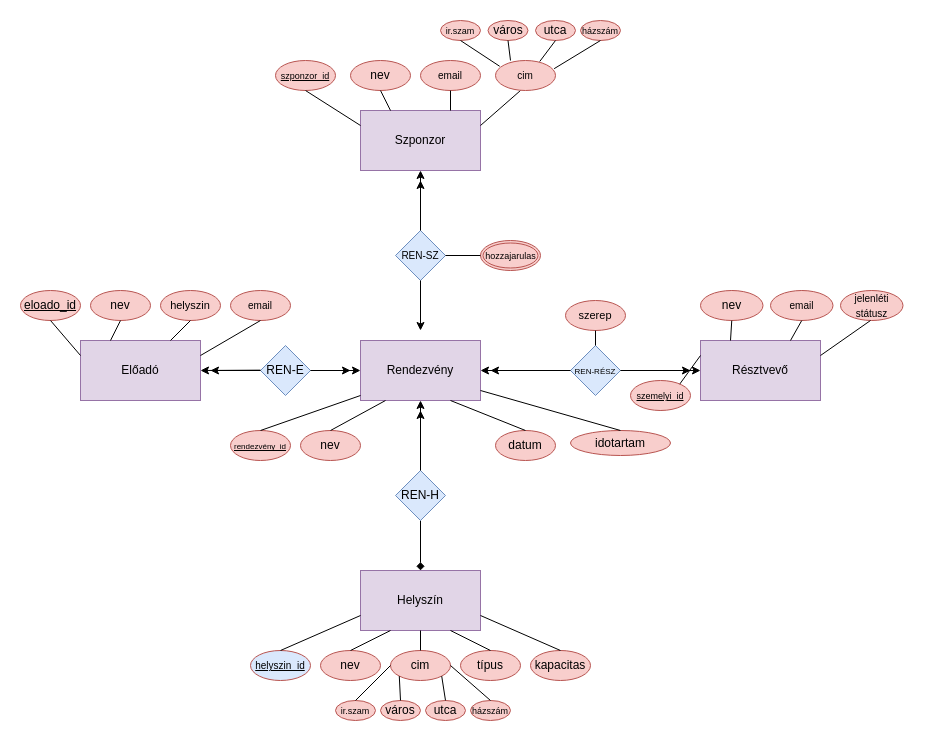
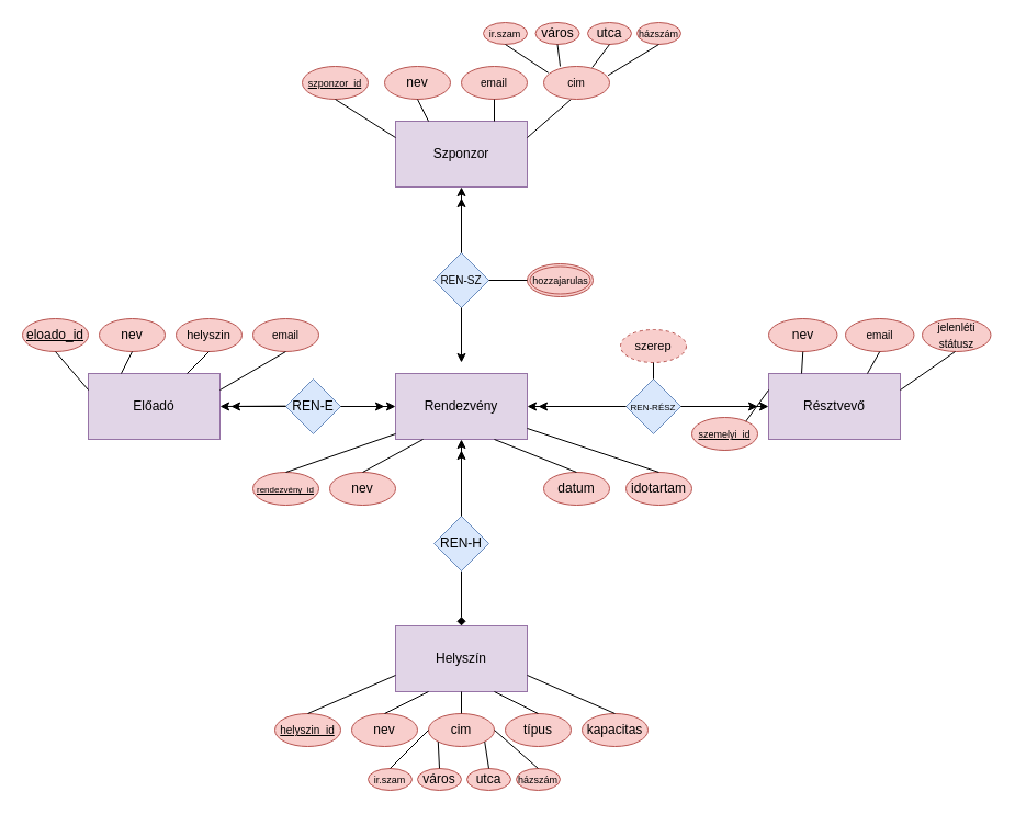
- <mxCell id="66" value="&lt;font style=&quot;font-size: 11px;&quot;&gt;szerep&lt;/font&gt;" style="ellipse;whiteSpace=wrap;html=1;fillColor=#f8cecc;strokeColor=#b85450;" vertex="1" parent="1"><mxGeometry x="565" y="300" width="60" height="30" as="geometry" /></mxCell>
+ <mxCell id="66" value="&lt;font style=&quot;font-size: 11px;&quot;&gt;szerep&lt;/font&gt;" style="ellipse;whiteSpace=wrap;html=1;fillColor=#f8cecc;strokeColor=#b85450;dashed=1;" vertex="1" parent="1"><mxGeometry x="565" y="300" width="60" height="30" as="geometry" /></mxCell>
- <mxCell id="18" value="idotartam" style="ellipse;whiteSpace=wrap;html=1;fillColor=#f8cecc;strokeColor=#b85450;" parent="1" vertex="1"><mxGeometry x="570" y="430" width="100" height="25" as="geometry" /></mxCell>
+ <mxCell id="18" value="idotartam" style="ellipse;whiteSpace=wrap;html=1;fillColor=#f8cecc;strokeColor=#b85450;" parent="1" vertex="1"><mxGeometry x="570" y="430" width="60" height="30" as="geometry" /></mxCell>
- <mxCell id="20" value="&lt;font style=&quot;font-size: 10px;&quot;&gt;&lt;u&gt;helyszin_id&lt;/u&gt;&lt;/font&gt;" style="ellipse;whiteSpace=wrap;html=1;fillColor=#dae8fc;strokeColor=#b85450;" parent="1" vertex="1"><mxGeometry x="250" y="650" width="60" height="30" as="geometry" /></mxCell>
+ <mxCell id="20" value="&lt;font style=&quot;font-size: 10px;&quot;&gt;&lt;u&gt;helyszin_id&lt;/u&gt;&lt;/font&gt;" style="ellipse;whiteSpace=wrap;html=1;fillColor=#f8cecc;strokeColor=#b85450;" parent="1" vertex="1"><mxGeometry x="250" y="650" width="60" height="30" as="geometry" /></mxCell>
